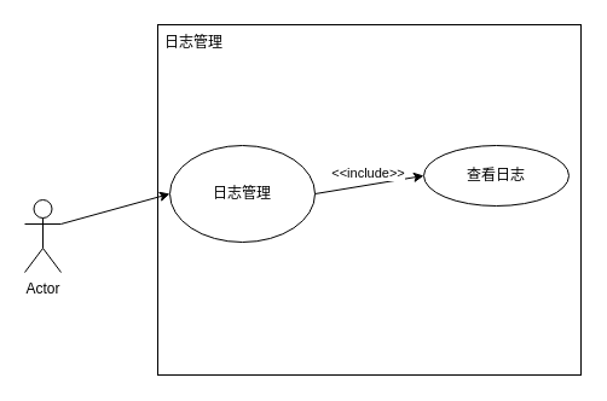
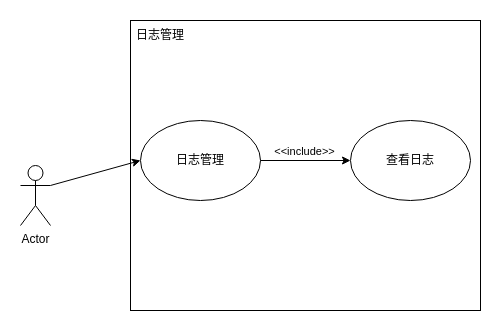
- <mxCell id="6" value="查看日志" style="ellipse;whiteSpace=wrap;html=1;" vertex="1" parent="1"><mxGeometry x="350" y="120" width="120" height="50" as="geometry" /></mxCell>
+ <mxCell id="6" value="查看日志" style="ellipse;whiteSpace=wrap;html=1;" vertex="1" parent="1"><mxGeometry x="350" y="120" width="120" height="80" as="geometry" /></mxCell>
